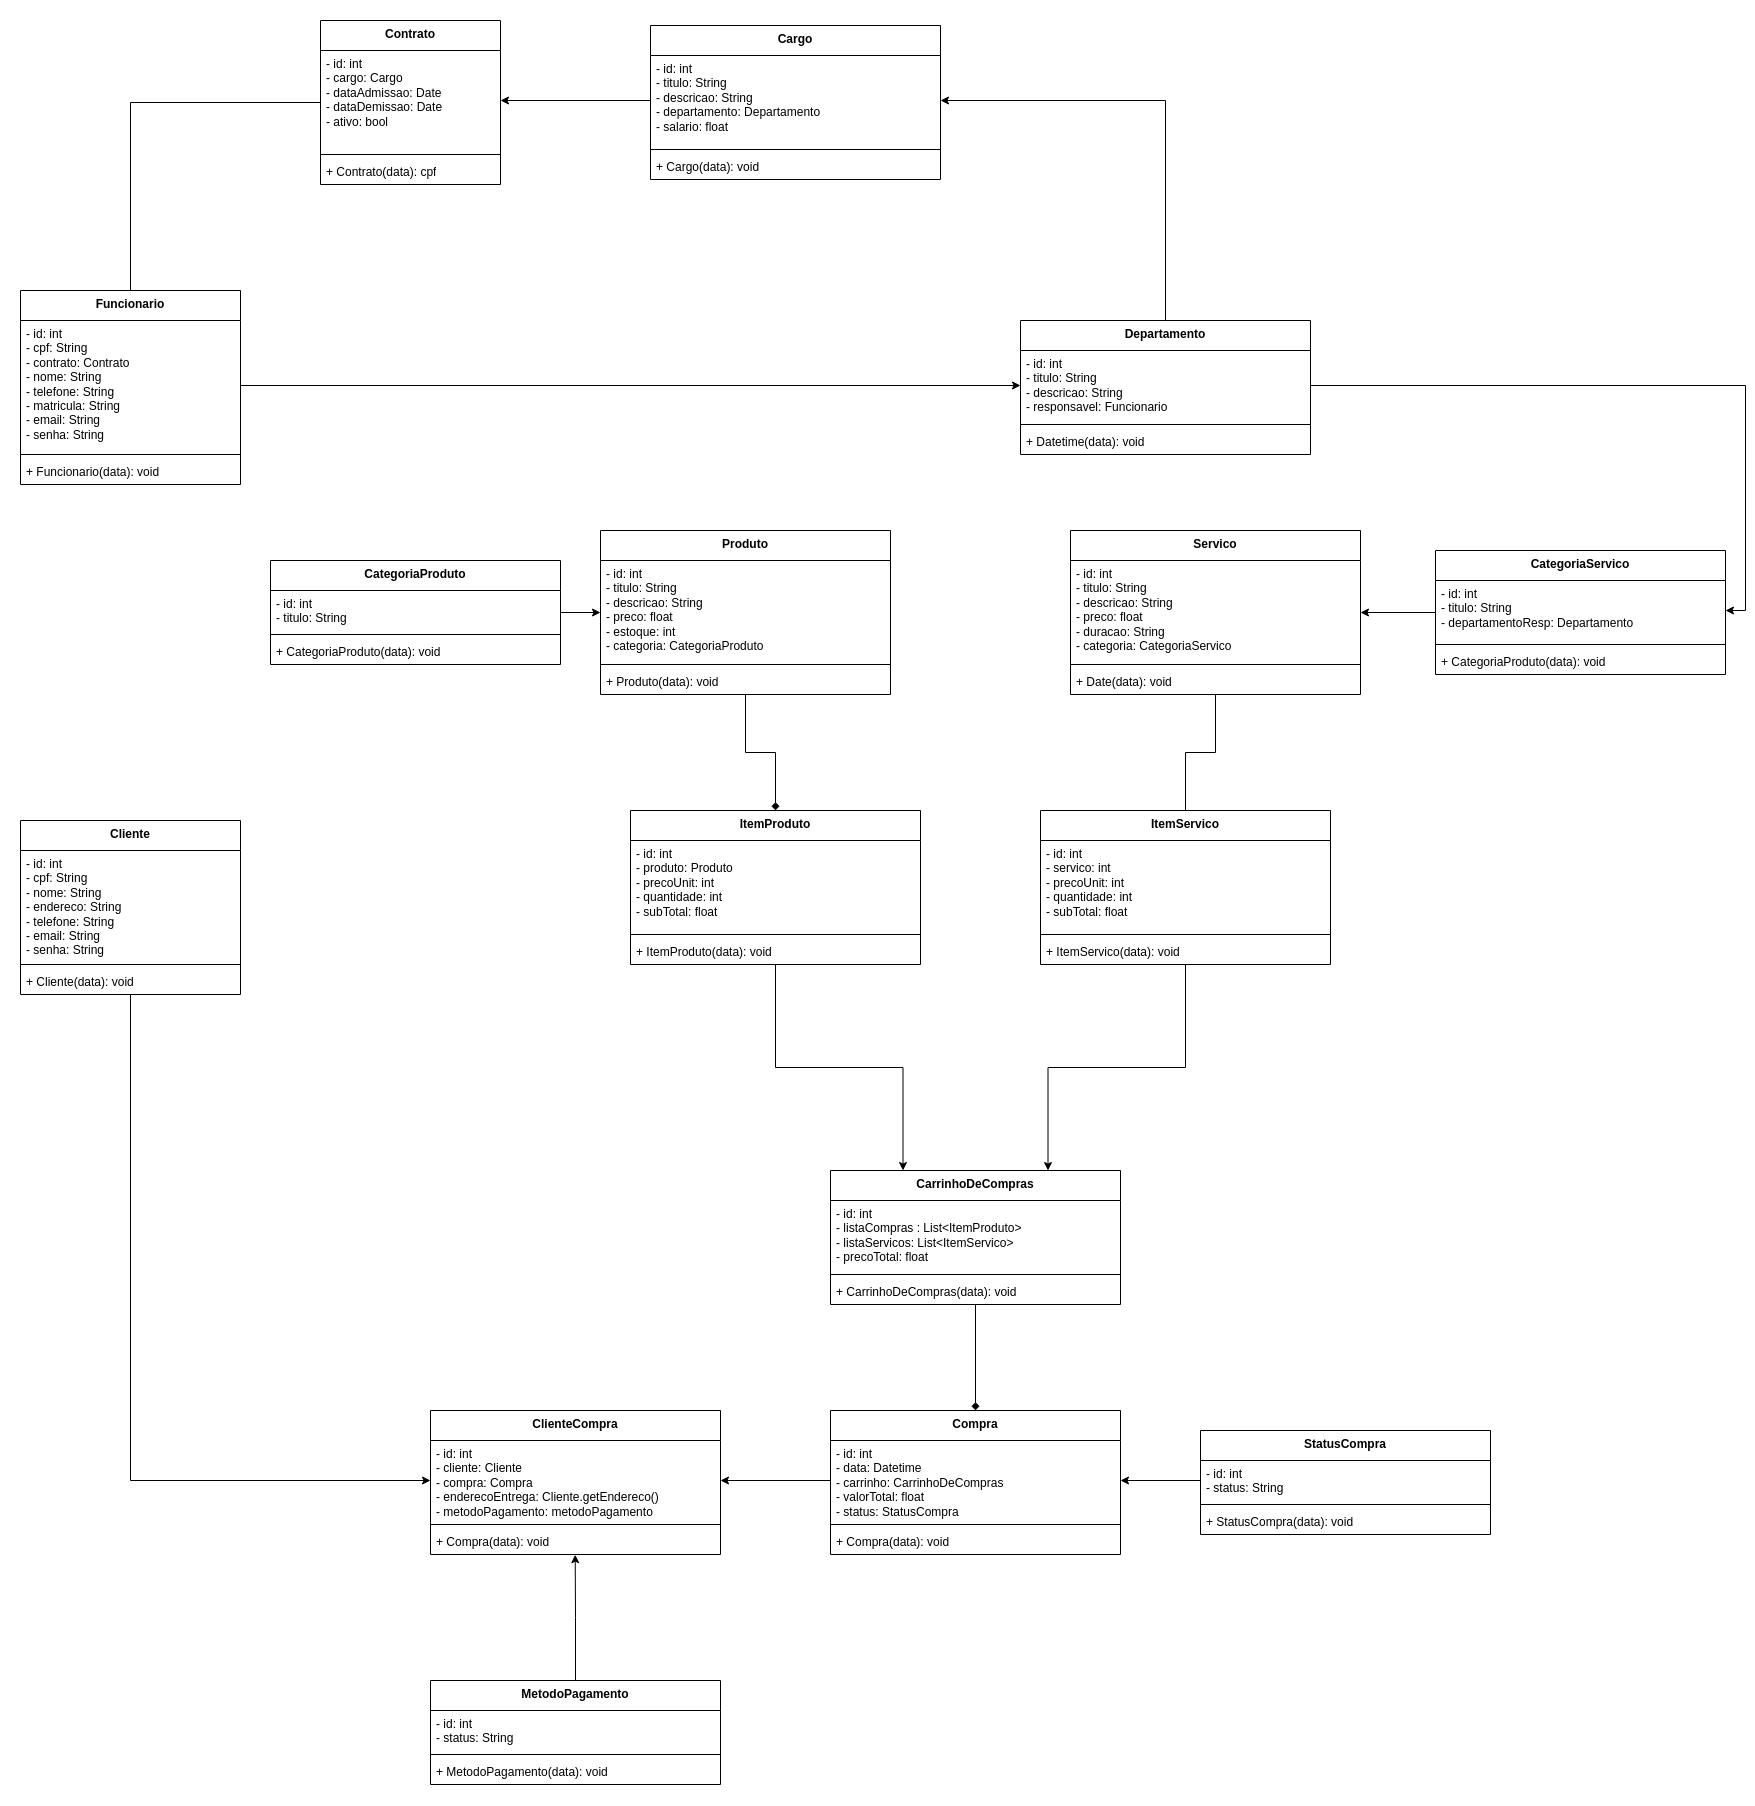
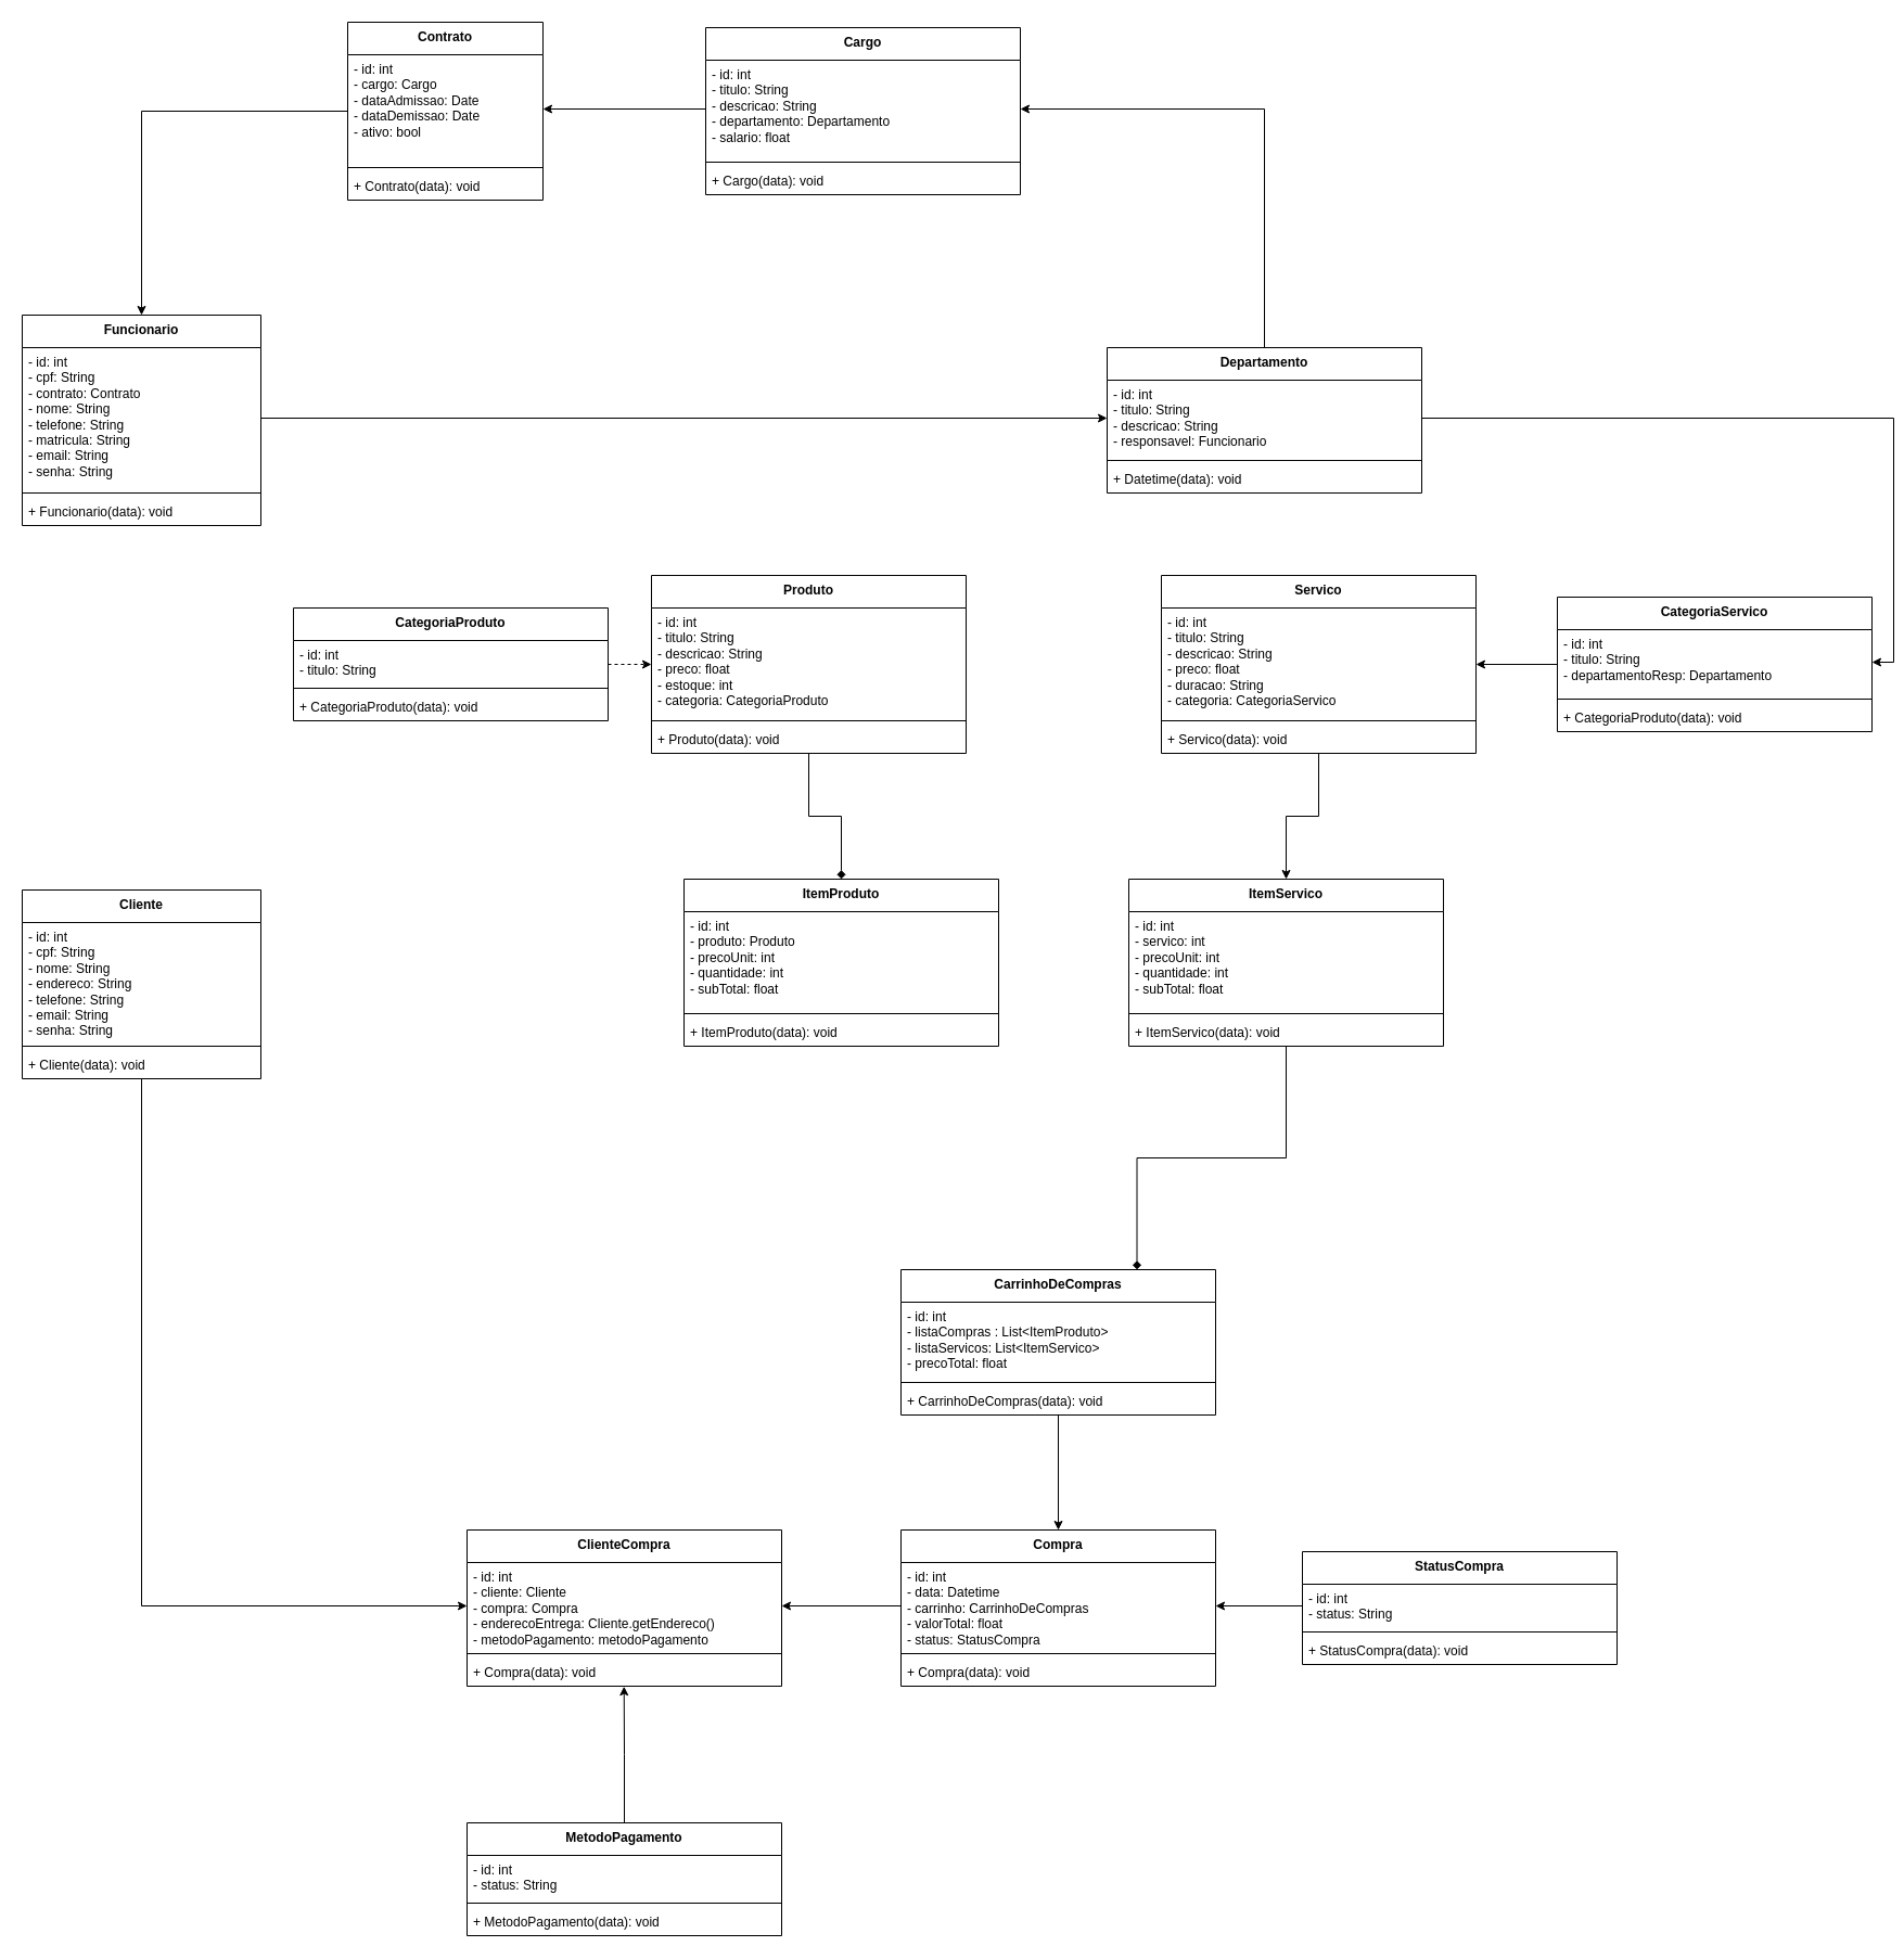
- <mxCell id="80" value="+&amp;nbsp;Contrato(data): cpf" style="text;strokeColor=none;fillColor=none;align=left;verticalAlign=top;spacingLeft=4;spacingRight=4;overflow=hidden;rotatable=0;points=[[0,0.5],[1,0.5]];portConstraint=eastwest;whiteSpace=wrap;html=1;" parent="77" vertex="1"><mxGeometry y="138" width="180" height="26" as="geometry" /></mxCell>
+ <mxCell id="80" value="+&amp;nbsp;Contrato(data): void" style="text;strokeColor=none;fillColor=none;align=left;verticalAlign=top;spacingLeft=4;spacingRight=4;overflow=hidden;rotatable=0;points=[[0,0.5],[1,0.5]];portConstraint=eastwest;whiteSpace=wrap;html=1;" parent="77" vertex="1"><mxGeometry y="138" width="180" height="26" as="geometry" /></mxCell>
- <mxCell id="76" style="edgeStyle=orthogonalEdgeStyle;rounded=0;orthogonalLoop=1;jettySize=auto;html=1;endArrow=none;" edge="1" parent="1" source="77" target="7"><mxGeometry relative="1" as="geometry" /></mxCell>
+ <mxCell id="76" style="edgeStyle=orthogonalEdgeStyle;rounded=0;orthogonalLoop=1;jettySize=auto;html=1;" edge="1" parent="1" source="77" target="7"><mxGeometry relative="1" as="geometry" /></mxCell>
- <mxCell id="21" style="edgeStyle=orthogonalEdgeStyle;rounded=0;orthogonalLoop=1;jettySize=auto;html=1;" parent="1" source="22" target="12" edge="1"><mxGeometry relative="1" as="geometry" /></mxCell>
+ <mxCell id="21" style="edgeStyle=orthogonalEdgeStyle;rounded=0;orthogonalLoop=1;jettySize=auto;html=1;dashed=1;" parent="1" source="22" target="12" edge="1"><mxGeometry relative="1" as="geometry" /></mxCell>
- <mxCell id="35" value="+ Date(data): void" style="text;strokeColor=none;fillColor=none;align=left;verticalAlign=top;spacingLeft=4;spacingRight=4;overflow=hidden;rotatable=0;points=[[0,0.5],[1,0.5]];portConstraint=eastwest;whiteSpace=wrap;html=1;" parent="32" vertex="1"><mxGeometry y="138" width="290" height="26" as="geometry" /></mxCell>
+ <mxCell id="35" value="+ Servico(data): void" style="text;strokeColor=none;fillColor=none;align=left;verticalAlign=top;spacingLeft=4;spacingRight=4;overflow=hidden;rotatable=0;points=[[0,0.5],[1,0.5]];portConstraint=eastwest;whiteSpace=wrap;html=1;" parent="32" vertex="1"><mxGeometry y="138" width="290" height="26" as="geometry" /></mxCell>
- <mxCell id="31" style="edgeStyle=orthogonalEdgeStyle;rounded=0;orthogonalLoop=1;jettySize=auto;html=1;entryX=0.5;entryY=0;entryDx=0;entryDy=0;endArrow=none;" parent="1" source="32" target="37" edge="1"><mxGeometry relative="1" as="geometry" /></mxCell>
+ <mxCell id="31" style="edgeStyle=orthogonalEdgeStyle;rounded=0;orthogonalLoop=1;jettySize=auto;html=1;entryX=0.5;entryY=0;entryDx=0;entryDy=0;" parent="1" source="32" target="37" edge="1"><mxGeometry relative="1" as="geometry" /></mxCell>
- <mxCell id="16" style="edgeStyle=orthogonalEdgeStyle;rounded=0;orthogonalLoop=1;jettySize=auto;html=1;entryX=0.25;entryY=0;entryDx=0;entryDy=0;" parent="1" source="17" target="27" edge="1"><mxGeometry relative="1" as="geometry" /></mxCell>
- <mxCell id="36" style="edgeStyle=orthogonalEdgeStyle;rounded=0;orthogonalLoop=1;jettySize=auto;html=1;entryX=0.75;entryY=0;entryDx=0;entryDy=0;" parent="1" source="37" target="27" edge="1"><mxGeometry relative="1" as="geometry" /></mxCell>
+ <mxCell id="36" style="edgeStyle=orthogonalEdgeStyle;rounded=0;orthogonalLoop=1;jettySize=auto;html=1;entryX=0.75;entryY=0;entryDx=0;entryDy=0;endArrow=diamond;" parent="1" source="37" target="27" edge="1"><mxGeometry relative="1" as="geometry" /></mxCell>
- <mxCell id="26" style="edgeStyle=orthogonalEdgeStyle;rounded=0;orthogonalLoop=1;jettySize=auto;html=1;entryX=0.5;entryY=0;entryDx=0;entryDy=0;endArrow=diamond;" parent="1" source="27" target="46" edge="1"><mxGeometry relative="1" as="geometry" /></mxCell>
+ <mxCell id="26" style="edgeStyle=orthogonalEdgeStyle;rounded=0;orthogonalLoop=1;jettySize=auto;html=1;entryX=0.5;entryY=0;entryDx=0;entryDy=0;" parent="1" source="27" target="46" edge="1"><mxGeometry relative="1" as="geometry" /></mxCell>
